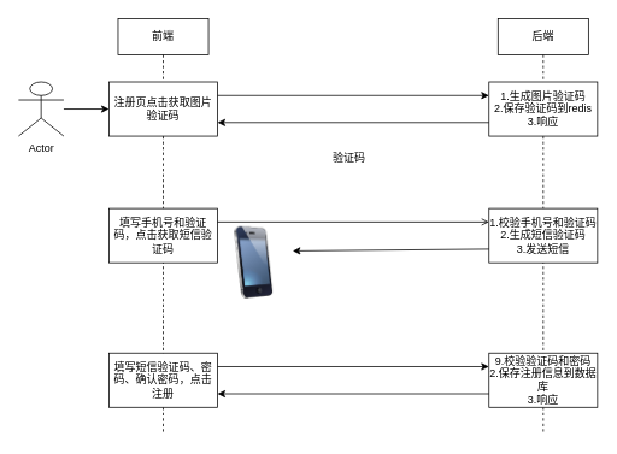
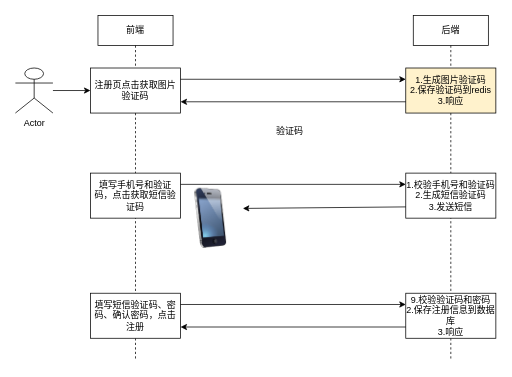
- <mxCell id="7" value="1.生成图片验证码&lt;br&gt;2.保存验证码到redis&lt;br&gt;3.响应" style="rounded=0;whiteSpace=wrap;html=1;" vertex="1" parent="1"><mxGeometry x="540" y="90" width="120" height="60" as="geometry" /></mxCell>
+ <mxCell id="7" value="1.生成图片验证码&lt;br&gt;2.保存验证码到redis&lt;br&gt;3.响应" style="rounded=0;whiteSpace=wrap;html=1;fillColor=#fff2cc;" vertex="1" parent="1"><mxGeometry x="540" y="90" width="120" height="60" as="geometry" /></mxCell>
- <mxCell id="13" value="" style="endArrow=open;html=1;rounded=0;exitX=1;exitY=0.25;exitDx=0;exitDy=0;entryX=0;entryY=0.25;entryDx=0;entryDy=0;" edge="1" parent="1" source="11" target="12"><mxGeometry width="50" height="50" relative="1" as="geometry"><mxPoint x="290" y="260" as="sourcePoint" /><mxPoint x="340" y="210" as="targetPoint" /></mxGeometry></mxCell>
+ <mxCell id="13" value="" style="endArrow=classic;html=1;rounded=0;exitX=1;exitY=0.25;exitDx=0;exitDy=0;entryX=0;entryY=0.25;entryDx=0;entryDy=0;" edge="1" parent="1" source="11" target="12"><mxGeometry width="50" height="50" relative="1" as="geometry"><mxPoint x="290" y="260" as="sourcePoint" /><mxPoint x="340" y="210" as="targetPoint" /></mxGeometry></mxCell>
